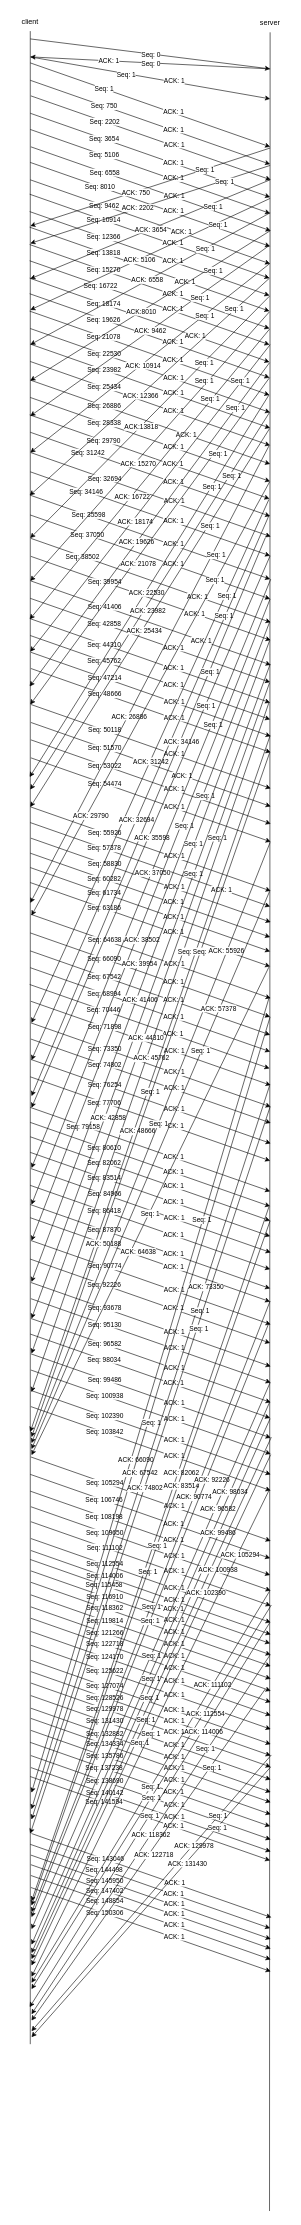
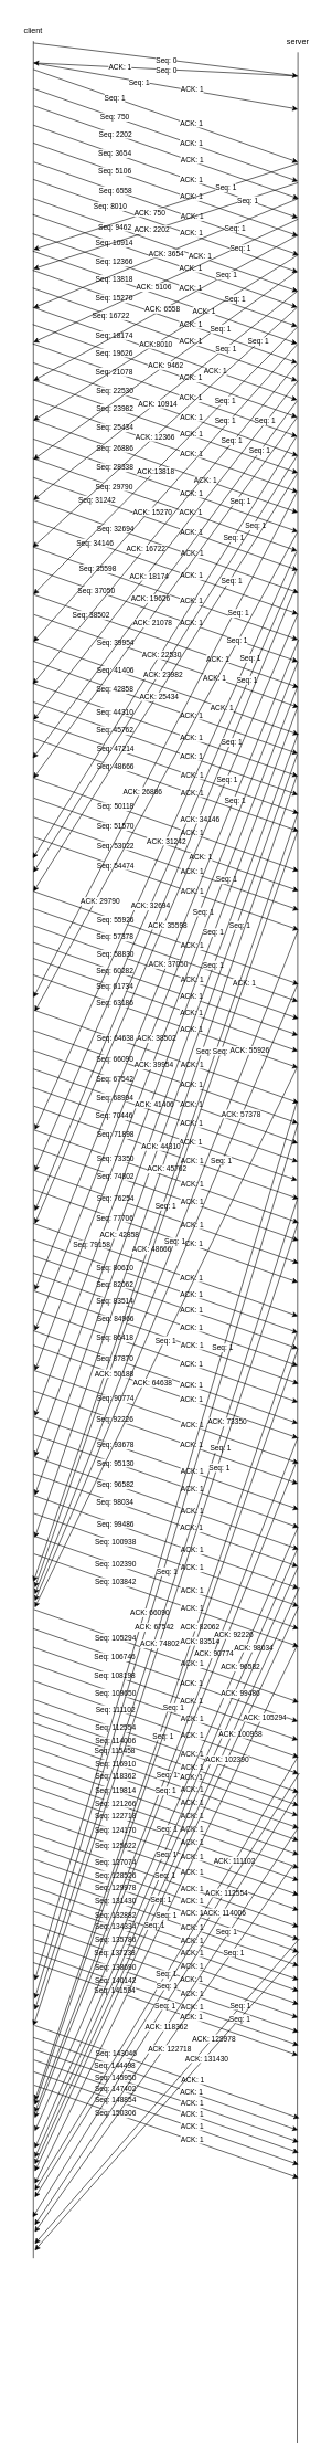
- <mxCell id="4" value="client" style="text;html=1;strokeColor=none;fillColor=none;align=center;verticalAlign=middle;whiteSpace=wrap;rounded=0;" vertex="1" parent="1"><mxGeometry x="20" y="20" width="60" height="30" as="geometry" /></mxCell>
+ <mxCell id="4" value="client" style="text;html=1;strokeColor=none;fillColor=none;align=center;verticalAlign=middle;whiteSpace=wrap;rounded=0;" vertex="1" parent="1"><mxGeometry x="20" y="30" width="60" height="30" as="geometry" /></mxCell>
- <mxCell id="5" value="server" style="text;html=1;strokeColor=none;fillColor=none;align=center;verticalAlign=middle;whiteSpace=wrap;rounded=0;" vertex="1" parent="1"><mxGeometry x="420" y="22" width="60" height="30" as="geometry" /></mxCell>
+ <mxCell id="5" value="server" style="text;html=1;strokeColor=none;fillColor=none;align=center;verticalAlign=middle;whiteSpace=wrap;rounded=0;" vertex="1" parent="1"><mxGeometry x="420" y="47" width="60" height="30" as="geometry" /></mxCell>
